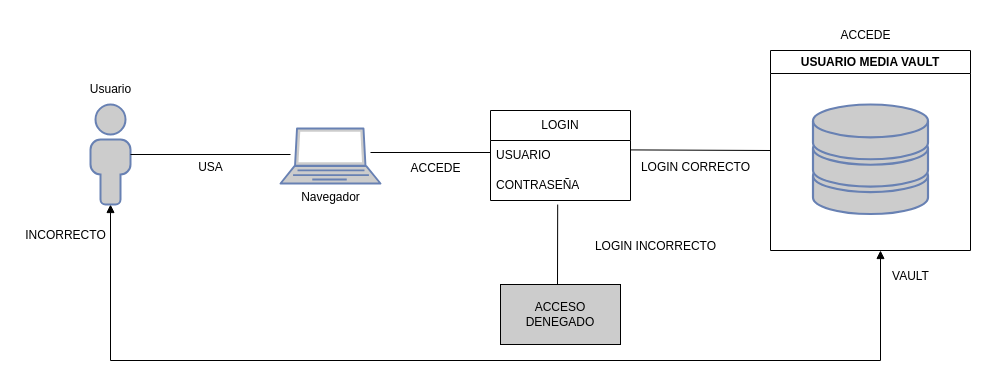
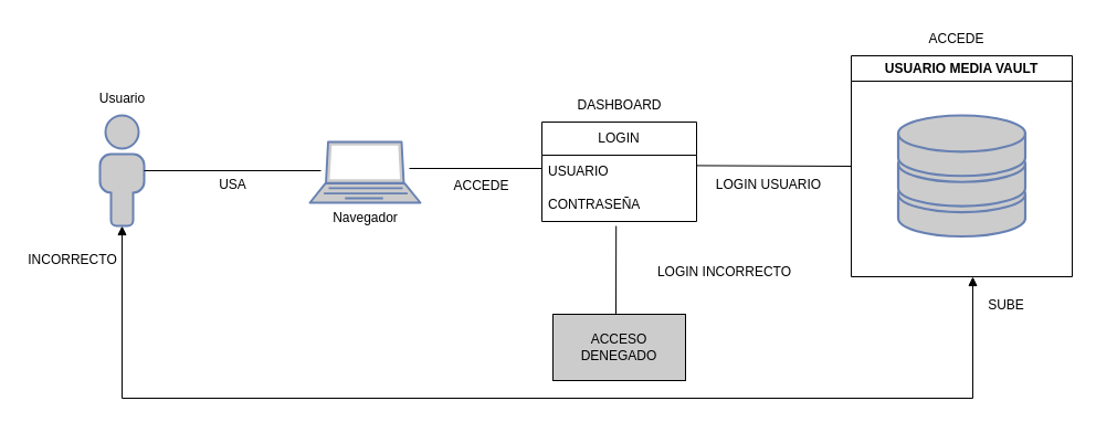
+ <mxCell id="13" value="DASHBOARD" style="text;html=1;align=center;verticalAlign=middle;resizable=0;points=[];autosize=1;strokeColor=none;fillColor=none;" vertex="1" parent="1"><mxGeometry x="510" y="80" width="100" height="30" as="geometry" /></mxCell>
- <mxCell id="15" value="LOGIN CORRECTO" style="text;html=1;align=center;verticalAlign=middle;resizable=0;points=[];autosize=1;strokeColor=none;fillColor=none;" vertex="1" parent="1"><mxGeometry x="630" y="152" width="130" height="30" as="geometry" /></mxCell>
+ <mxCell id="15" value="LOGIN USUARIO" style="text;html=1;align=center;verticalAlign=middle;resizable=0;points=[];autosize=1;strokeColor=none;fillColor=none;" vertex="1" parent="1"><mxGeometry x="630" y="152" width="130" height="30" as="geometry" /></mxCell>
- <mxCell id="23" value="VAULT" style="text;html=1;align=center;verticalAlign=middle;resizable=0;points=[];autosize=1;strokeColor=none;fillColor=none;" vertex="1" parent="1"><mxGeometry x="880" y="260.5" width="60" height="30" as="geometry" /></mxCell>
+ <mxCell id="23" value="SUBE" style="text;html=1;align=center;verticalAlign=middle;resizable=0;points=[];autosize=1;strokeColor=none;fillColor=none;" vertex="1" parent="1"><mxGeometry x="880" y="260.5" width="60" height="30" as="geometry" /></mxCell>
